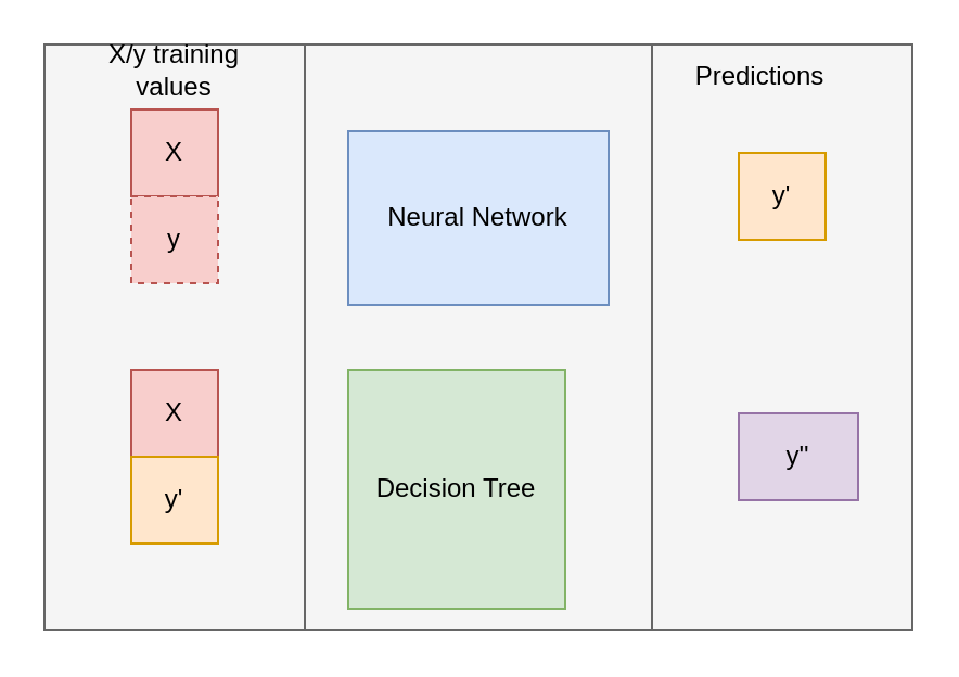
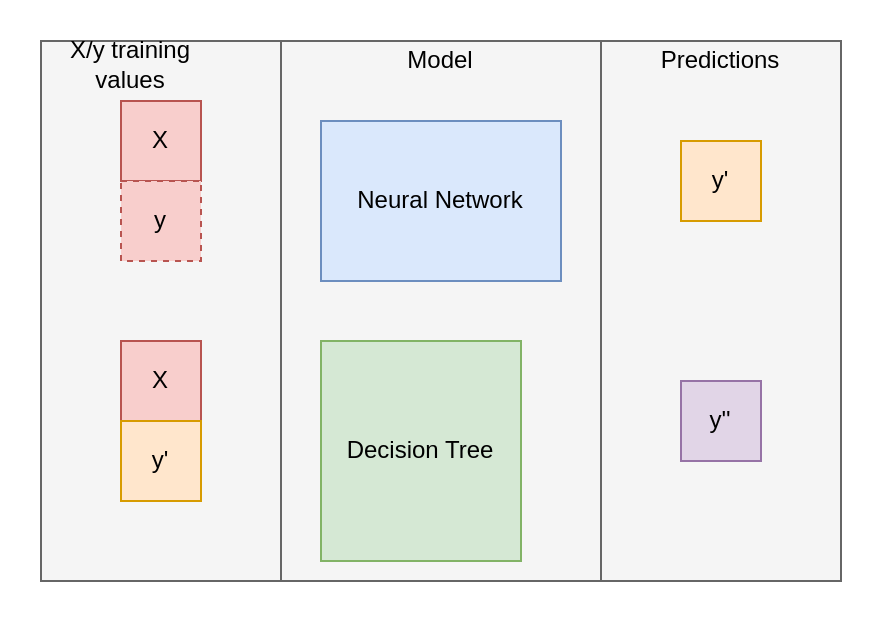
+ <mxCell id="14" value="Model" style="text;html=1;strokeColor=none;fillColor=none;align=center;verticalAlign=middle;whiteSpace=wrap;rounded=0;" parent="1" vertex="1"><mxGeometry x="200" y="20" width="40" height="20" as="geometry" /></mxCell>
- <mxCell id="13" value="X/y training values" style="text;html=1;strokeColor=none;fillColor=none;align=center;verticalAlign=middle;whiteSpace=wrap;rounded=0;" parent="1" vertex="1"><mxGeometry x="40" y="22" width="80" height="20" as="geometry" /></mxCell>
+ <mxCell id="13" value="X/y training values" style="text;html=1;strokeColor=none;fillColor=none;align=center;verticalAlign=middle;whiteSpace=wrap;rounded=0;" parent="1" vertex="1"><mxGeometry x="25" y="22" width="80" height="20" as="geometry" /></mxCell>
- <mxCell id="15" value="Predictions" style="text;html=1;strokeColor=none;fillColor=none;align=center;verticalAlign=middle;whiteSpace=wrap;rounded=0;" parent="1" vertex="1"><mxGeometry x="315" y="25" width="70" height="20" as="geometry" /></mxCell>
+ <mxCell id="15" value="Predictions" style="text;html=1;strokeColor=none;fillColor=none;align=center;verticalAlign=middle;whiteSpace=wrap;rounded=0;" parent="1" vertex="1"><mxGeometry x="325" y="20" width="70" height="20" as="geometry" /></mxCell>
- <mxCell id="5" value="y''" style="whiteSpace=wrap;html=1;aspect=fixed;fillColor=#e1d5e7;strokeColor=#9673a6;" parent="1" vertex="1"><mxGeometry x="340" y="190" width="55" height="40" as="geometry" /></mxCell>
+ <mxCell id="5" value="y''" style="whiteSpace=wrap;html=1;aspect=fixed;fillColor=#e1d5e7;strokeColor=#9673a6;" parent="1" vertex="1"><mxGeometry x="340" y="190" width="40" height="40" as="geometry" /></mxCell>
